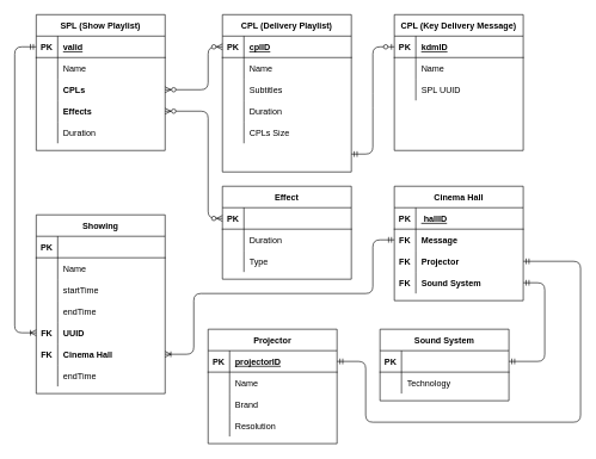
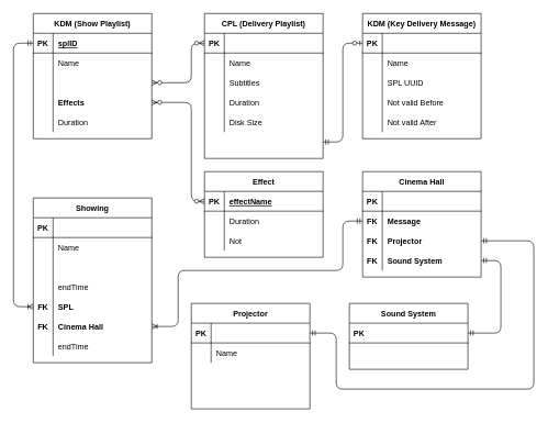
- <mxCell id="36" value="SPL (Show Playlist)" style="shape=table;startSize=30;container=1;collapsible=1;childLayout=tableLayout;fixedRows=1;rowLines=0;fontStyle=1;align=center;resizeLast=1;" parent="1" vertex="1"><mxGeometry x="50" y="20" width="180" height="190" as="geometry" /></mxCell>
+ <mxCell id="36" value="KDM (Show Playlist)" style="shape=table;startSize=30;container=1;collapsible=1;childLayout=tableLayout;fixedRows=1;rowLines=0;fontStyle=1;align=center;resizeLast=1;" parent="1" vertex="1"><mxGeometry x="50" y="20" width="180" height="190" as="geometry" /></mxCell>
- <mxCell id="20" value="CPL (Key Delivery Message)" style="shape=table;startSize=30;container=1;collapsible=1;childLayout=tableLayout;fixedRows=1;rowLines=0;fontStyle=1;align=center;resizeLast=1;" parent="1" vertex="1"><mxGeometry x="550" y="20" width="180" height="190" as="geometry" /></mxCell>
+ <mxCell id="20" value="KDM (Key Delivery Message)" style="shape=table;startSize=30;container=1;collapsible=1;childLayout=tableLayout;fixedRows=1;rowLines=0;fontStyle=1;align=center;resizeLast=1;" parent="1" vertex="1"><mxGeometry x="550" y="20" width="180" height="190" as="geometry" /></mxCell>
- <mxCell id="5" value="cplID" style="shape=partialRectangle;connectable=0;fillColor=none;top=0;left=0;bottom=0;right=0;align=left;spacingLeft=6;fontStyle=5;overflow=hidden;" parent="3" vertex="1"><mxGeometry x="30" width="150" height="30" as="geometry" /></mxCell>
- <mxCell id="23" value="kdmID" style="shape=partialRectangle;connectable=0;fillColor=none;top=0;left=0;bottom=0;right=0;align=left;spacingLeft=6;fontStyle=5;overflow=hidden;" parent="21" vertex="1"><mxGeometry x="30" width="150" height="30" as="geometry" /></mxCell>
- <mxCell id="39" value="valid" style="shape=partialRectangle;connectable=0;fillColor=none;top=0;left=0;bottom=0;right=0;align=left;spacingLeft=6;fontStyle=5;overflow=hidden;" parent="37" vertex="1"><mxGeometry x="30" width="150" height="30" as="geometry" /></mxCell>
+ <mxCell id="39" value="splID" style="shape=partialRectangle;connectable=0;fillColor=none;top=0;left=0;bottom=0;right=0;align=left;spacingLeft=6;fontStyle=5;overflow=hidden;" parent="37" vertex="1"><mxGeometry x="30" width="150" height="30" as="geometry" /></mxCell>
- <mxCell id="45" value="CPLs" style="shape=partialRectangle;connectable=0;fillColor=none;top=0;left=0;bottom=0;right=0;align=left;spacingLeft=6;overflow=hidden;fontStyle=1" parent="43" vertex="1"><mxGeometry x="30" width="150" height="30" as="geometry" /></mxCell>
+ <mxCell id="32" value="Not valid Before" style="shape=partialRectangle;connectable=0;fillColor=none;top=0;left=0;bottom=0;right=0;align=left;spacingLeft=6;overflow=hidden;" parent="30" vertex="1"><mxGeometry x="30" width="150" height="30" as="geometry" /></mxCell>
+ <mxCell id="35" value="Not valid After" style="shape=partialRectangle;connectable=0;fillColor=none;top=0;left=0;bottom=0;right=0;align=left;spacingLeft=6;overflow=hidden;" parent="33" vertex="1"><mxGeometry x="30" width="150" height="30" as="geometry" /></mxCell>
- <mxCell id="17" value="CPLs Size" style="shape=partialRectangle;connectable=0;fillColor=none;top=0;left=0;bottom=0;right=0;align=left;spacingLeft=6;overflow=hidden;" parent="15" vertex="1"><mxGeometry x="30" width="150" height="30" as="geometry" /></mxCell>
+ <mxCell id="17" value="Disk Size" style="shape=partialRectangle;connectable=0;fillColor=none;top=0;left=0;bottom=0;right=0;align=left;spacingLeft=6;overflow=hidden;" parent="15" vertex="1"><mxGeometry x="30" width="150" height="30" as="geometry" /></mxCell>
+ <mxCell id="57" value="effectName" style="shape=partialRectangle;connectable=0;fillColor=none;top=0;left=0;bottom=0;right=0;align=left;spacingLeft=6;fontStyle=5;overflow=hidden;" parent="55" vertex="1"><mxGeometry x="30" width="150" height="30" as="geometry" /></mxCell>
- <mxCell id="90" value=" hallID" style="shape=partialRectangle;connectable=0;fillColor=none;top=0;left=0;bottom=0;right=0;align=left;spacingLeft=6;fontStyle=5;overflow=hidden;" parent="88" vertex="1"><mxGeometry x="30" width="150" height="30" as="geometry" /></mxCell>
- <mxCell id="63" value="Type" style="shape=partialRectangle;connectable=0;fillColor=none;top=0;left=0;bottom=0;right=0;align=left;spacingLeft=6;overflow=hidden;" parent="61" vertex="1"><mxGeometry x="30" width="150" height="30" as="geometry" /></mxCell>
+ <mxCell id="63" value="Not" style="shape=partialRectangle;connectable=0;fillColor=none;top=0;left=0;bottom=0;right=0;align=left;spacingLeft=6;overflow=hidden;" parent="61" vertex="1"><mxGeometry x="30" width="150" height="30" as="geometry" /></mxCell>
- <mxCell id="73" value="startTime" style="shape=partialRectangle;connectable=0;fillColor=none;top=0;left=0;bottom=0;right=0;align=left;spacingLeft=6;overflow=hidden;" parent="71" vertex="1"><mxGeometry x="30" width="150" height="30" as="geometry" /></mxCell>
- <mxCell id="79" value="UUID" style="shape=partialRectangle;connectable=0;fillColor=none;top=0;left=0;bottom=0;right=0;align=left;spacingLeft=6;overflow=hidden;fontStyle=1" parent="77" vertex="1"><mxGeometry x="30" width="150" height="30" as="geometry" /></mxCell>
+ <mxCell id="79" value="SPL" style="shape=partialRectangle;connectable=0;fillColor=none;top=0;left=0;bottom=0;right=0;align=left;spacingLeft=6;overflow=hidden;fontStyle=1" parent="77" vertex="1"><mxGeometry x="30" width="150" height="30" as="geometry" /></mxCell>
- <mxCell id="110" value="projectorID" style="shape=partialRectangle;connectable=0;fillColor=none;top=0;left=0;bottom=0;right=0;align=left;spacingLeft=6;fontStyle=5;overflow=hidden;" parent="108" vertex="1"><mxGeometry x="30" width="150" height="30" as="geometry" /></mxCell>
- <mxCell id="106" value="Technology" style="shape=partialRectangle;connectable=0;fillColor=none;top=0;left=0;bottom=0;right=0;align=left;spacingLeft=6;overflow=hidden;" parent="104" vertex="1"><mxGeometry x="30" width="150" height="30" as="geometry" /></mxCell>
- <mxCell id="116" value="Brand" style="shape=partialRectangle;connectable=0;fillColor=none;top=0;left=0;bottom=0;right=0;align=left;spacingLeft=6;overflow=hidden;" parent="114" vertex="1"><mxGeometry x="30" width="150" height="30" as="geometry" /></mxCell>
- <mxCell id="119" value="Resolution" style="shape=partialRectangle;connectable=0;fillColor=none;top=0;left=0;bottom=0;right=0;align=left;spacingLeft=6;overflow=hidden;" parent="117" vertex="1"><mxGeometry x="30" width="150" height="30" as="geometry" /></mxCell>
